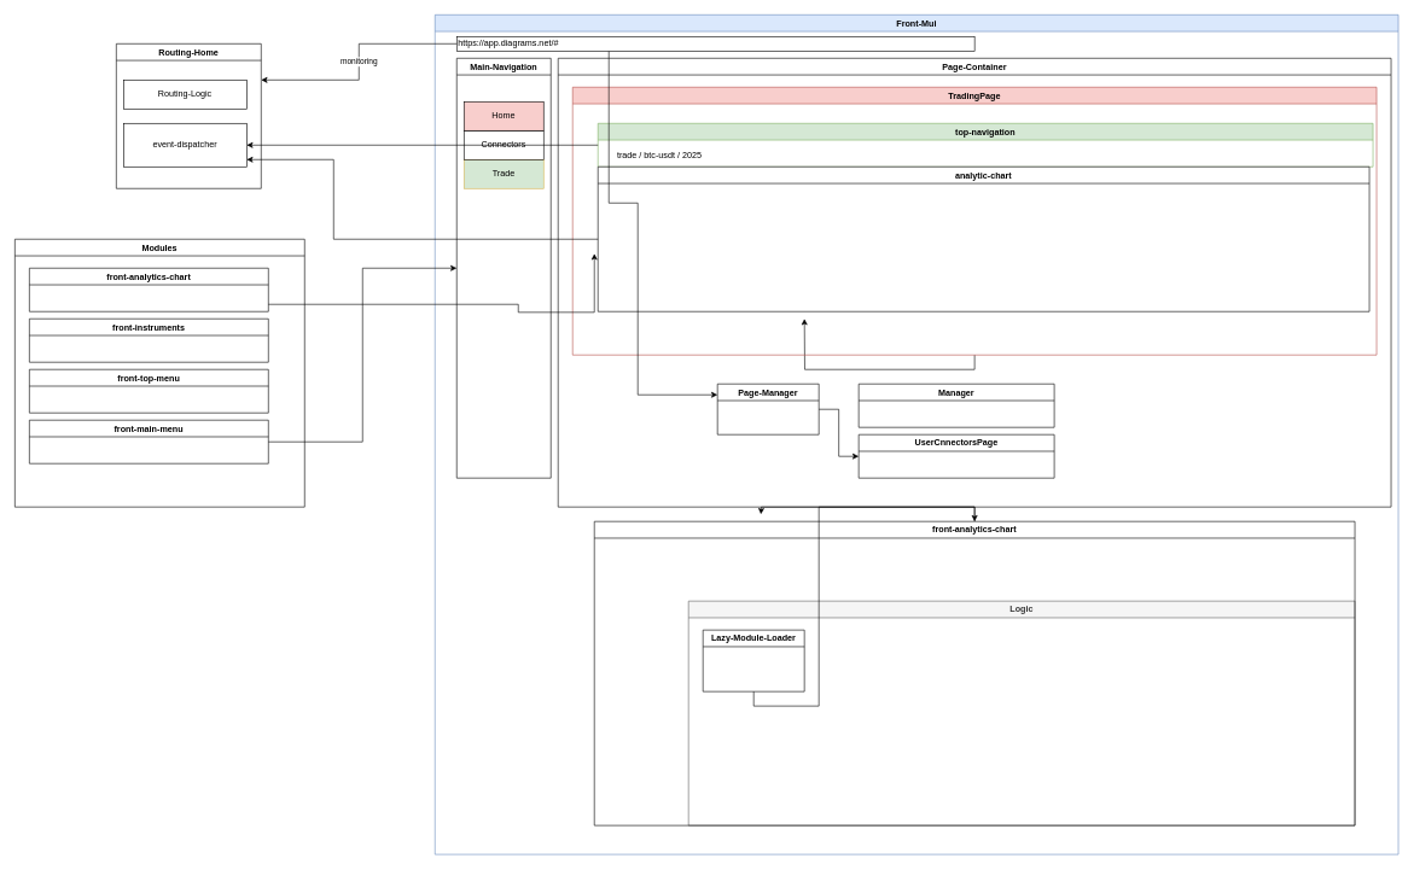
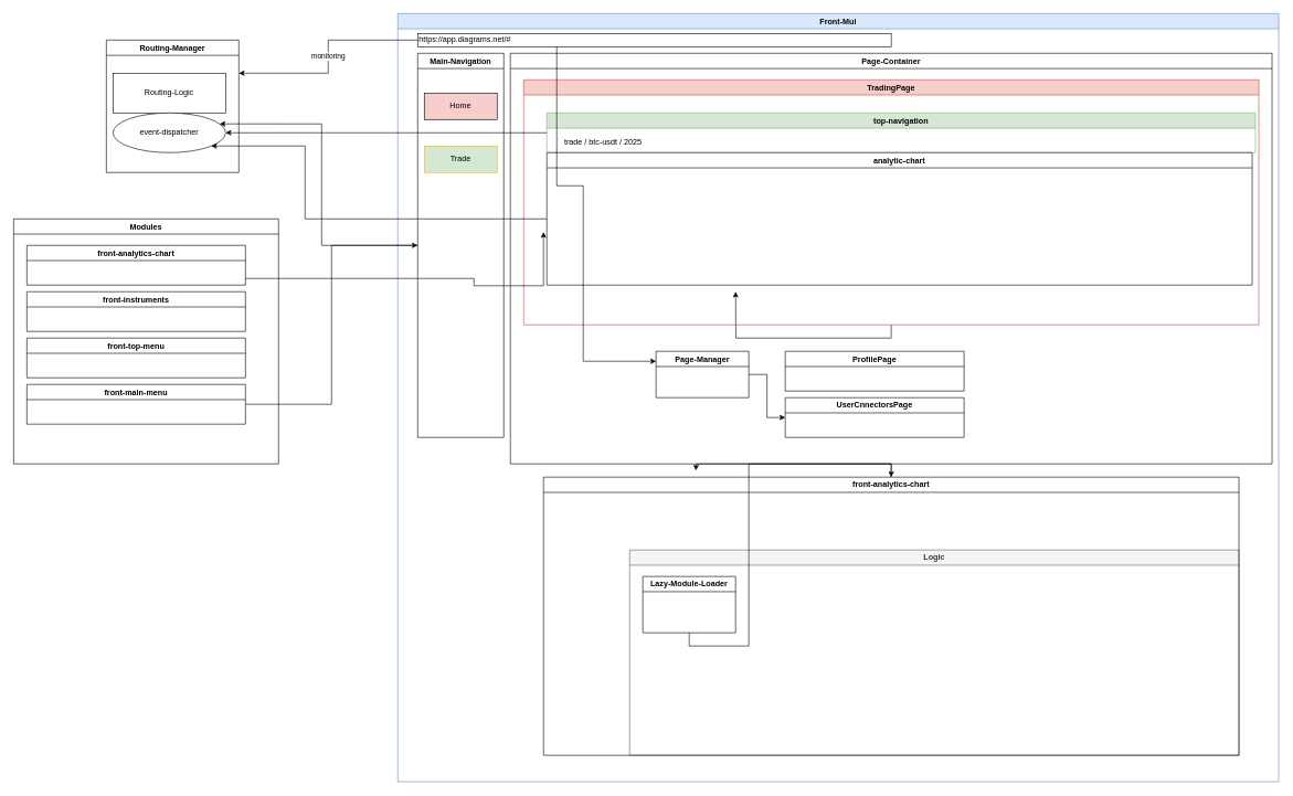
- <mxCell id="31" value="Routing-Home" style="swimlane;whiteSpace=wrap;html=1;" vertex="1" parent="1"><mxGeometry x="160" y="60" width="200" height="200" as="geometry" /></mxCell>
+ <mxCell id="31" value="Routing-Manager" style="swimlane;whiteSpace=wrap;html=1;" vertex="1" parent="1"><mxGeometry x="160" y="60" width="200" height="200" as="geometry" /></mxCell>
- <mxCell id="32" value="Routing-Logic" style="rounded=0;whiteSpace=wrap;html=1;" vertex="1" parent="31"><mxGeometry x="10" y="50" width="170" height="40" as="geometry" /></mxCell>
+ <mxCell id="32" value="Routing-Logic" style="rounded=0;whiteSpace=wrap;html=1;" vertex="1" parent="31"><mxGeometry x="10" y="50" width="170" height="60" as="geometry" /></mxCell>
- <mxCell id="33" value="event-dispatcher" style="rounded=0;whiteSpace=wrap;html=1;" vertex="1" parent="31"><mxGeometry x="10" y="110" width="170" height="60" as="geometry" /></mxCell>
+ <mxCell id="33" value="event-dispatcher" style="ellipse;whiteSpace=wrap;html=1;" vertex="1" parent="31"><mxGeometry x="10" y="110" width="170" height="60" as="geometry" /></mxCell>
- <mxCell id="5" value="Connectors" style="rounded=0;whiteSpace=wrap;html=1;" vertex="1" parent="3"><mxGeometry x="10" y="100" width="110" height="40" as="geometry" /></mxCell>
+ <mxCell id="37" style="edgeStyle=orthogonalEdgeStyle;rounded=0;orthogonalLoop=1;jettySize=auto;html=1;entryX=1;entryY=0.25;entryDx=0;entryDy=0;" edge="1" parent="1" source="3" target="33"><mxGeometry relative="1" as="geometry" /></mxCell>
- <mxCell id="15" value="Manager" style="swimlane;whiteSpace=wrap;html=1;" vertex="1" parent="7"><mxGeometry x="415" y="450" width="270" height="60" as="geometry" /></mxCell>
+ <mxCell id="15" value="ProfilePage" style="swimlane;whiteSpace=wrap;html=1;" vertex="1" parent="7"><mxGeometry x="415" y="450" width="270" height="60" as="geometry" /></mxCell>
